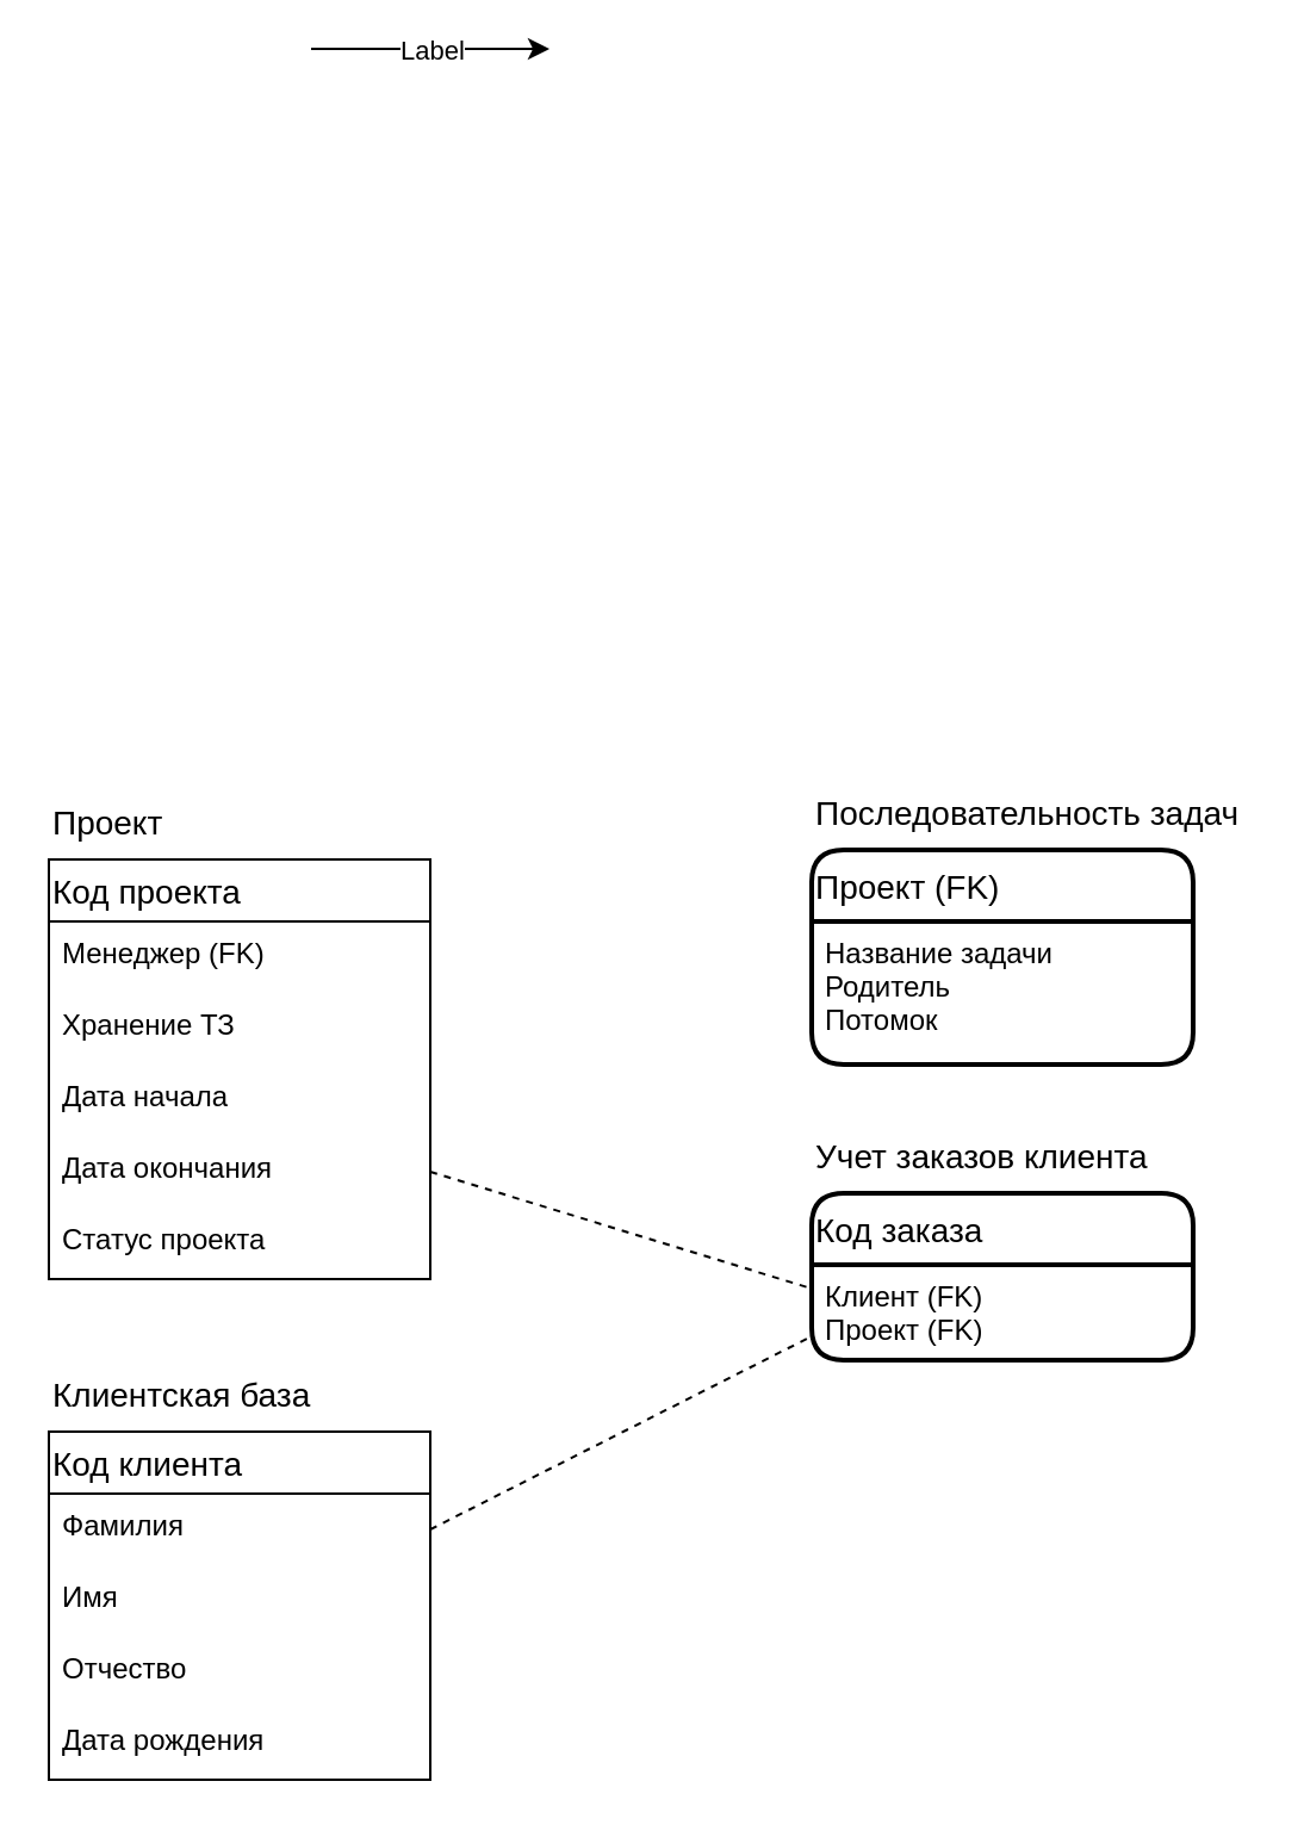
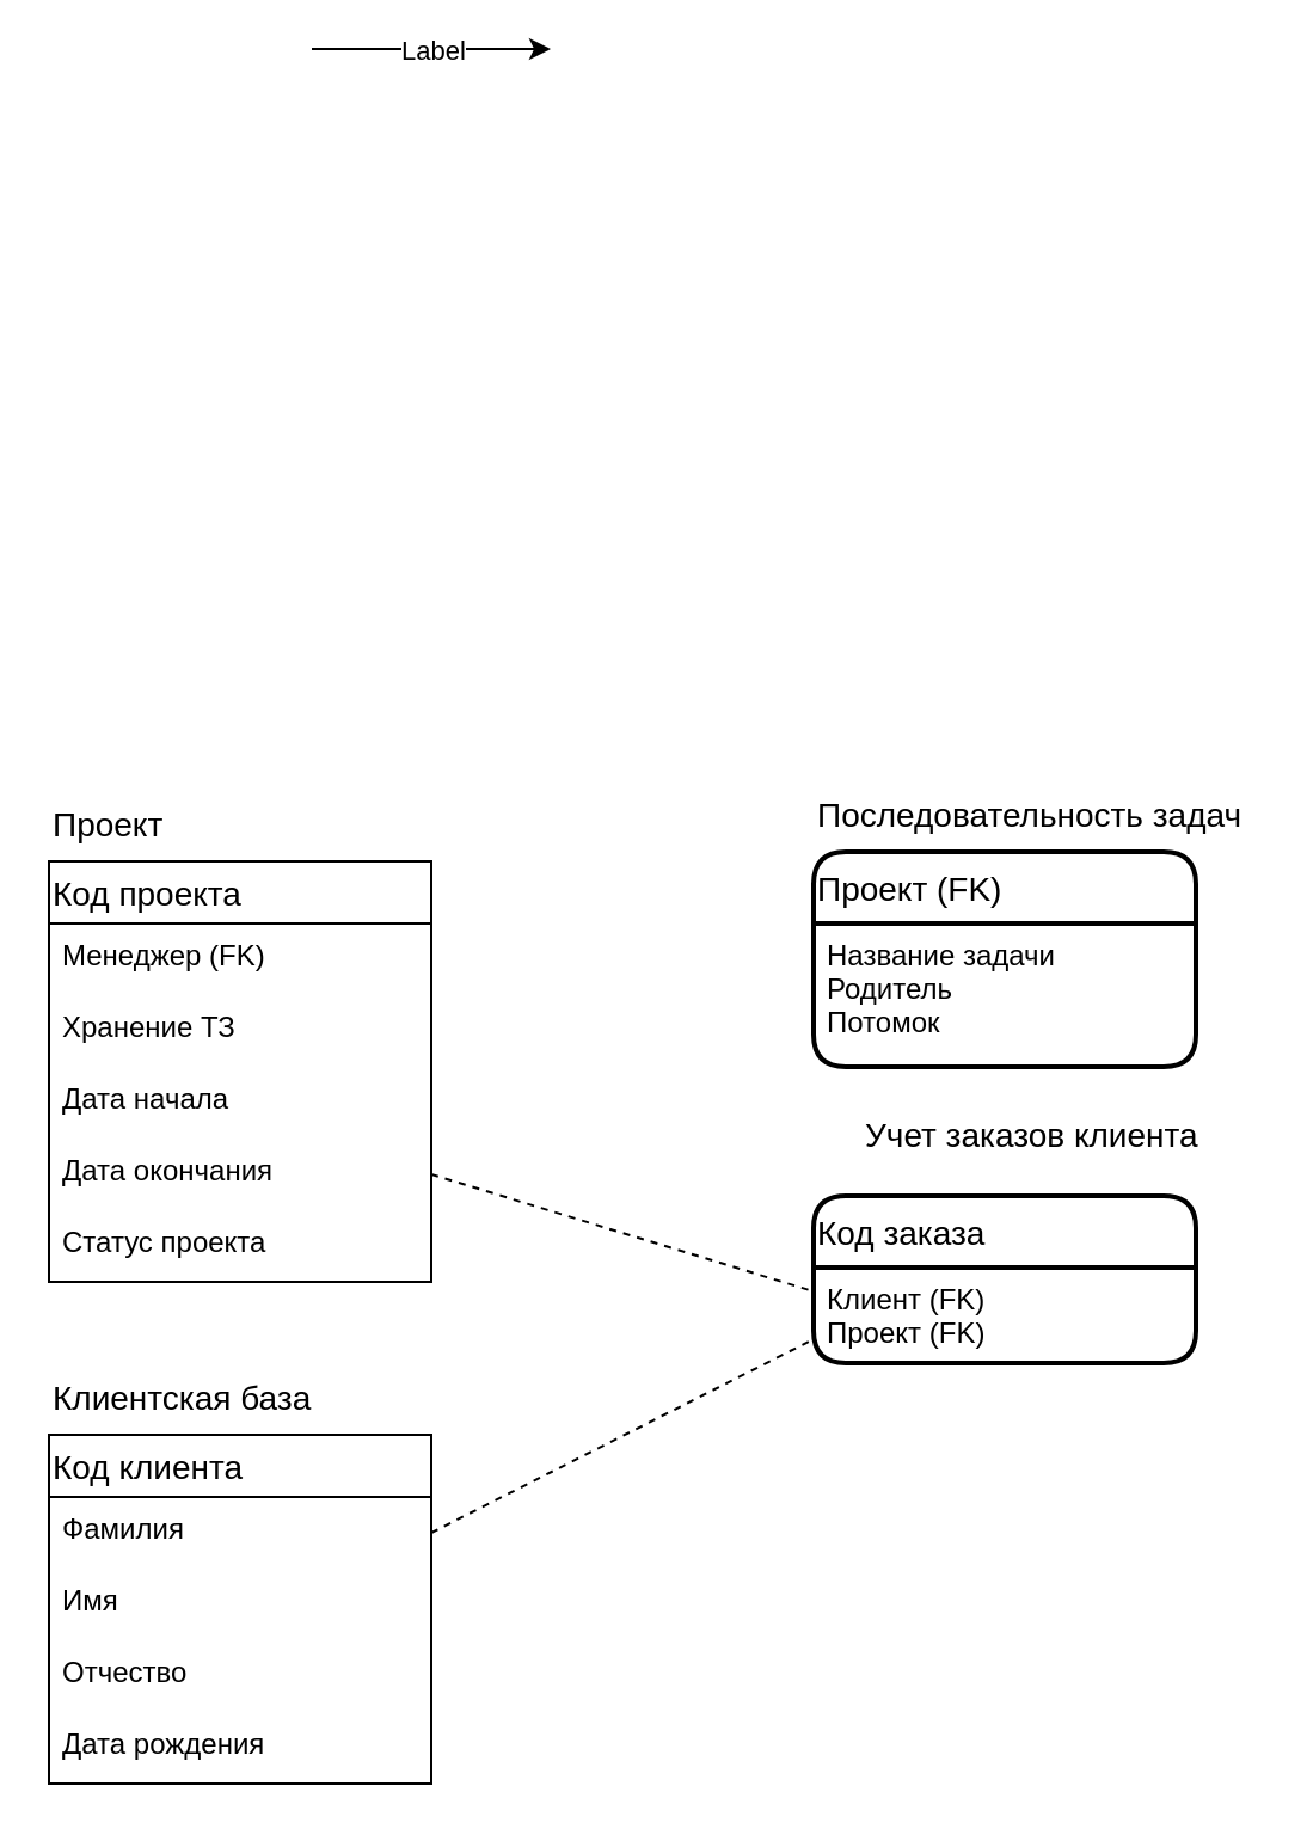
- <mxCell id="17" value="&lt;font style=&quot;font-size: 14px;&quot;&gt;Учет заказов клиента&lt;/font&gt;" style="text;strokeColor=none;align=left;fillColor=none;html=1;verticalAlign=middle;whiteSpace=wrap;rounded=0;" vertex="1" parent="1"><mxGeometry x="340" y="470" width="150" height="30" as="geometry" /></mxCell>
+ <mxCell id="17" value="&lt;font style=&quot;font-size: 14px;&quot;&gt;Учет заказов клиента&lt;/font&gt;" style="text;strokeColor=none;align=left;fillColor=none;html=1;verticalAlign=middle;whiteSpace=wrap;rounded=0;" vertex="1" parent="1"><mxGeometry x="360" y="460" width="150" height="30" as="geometry" /></mxCell>
